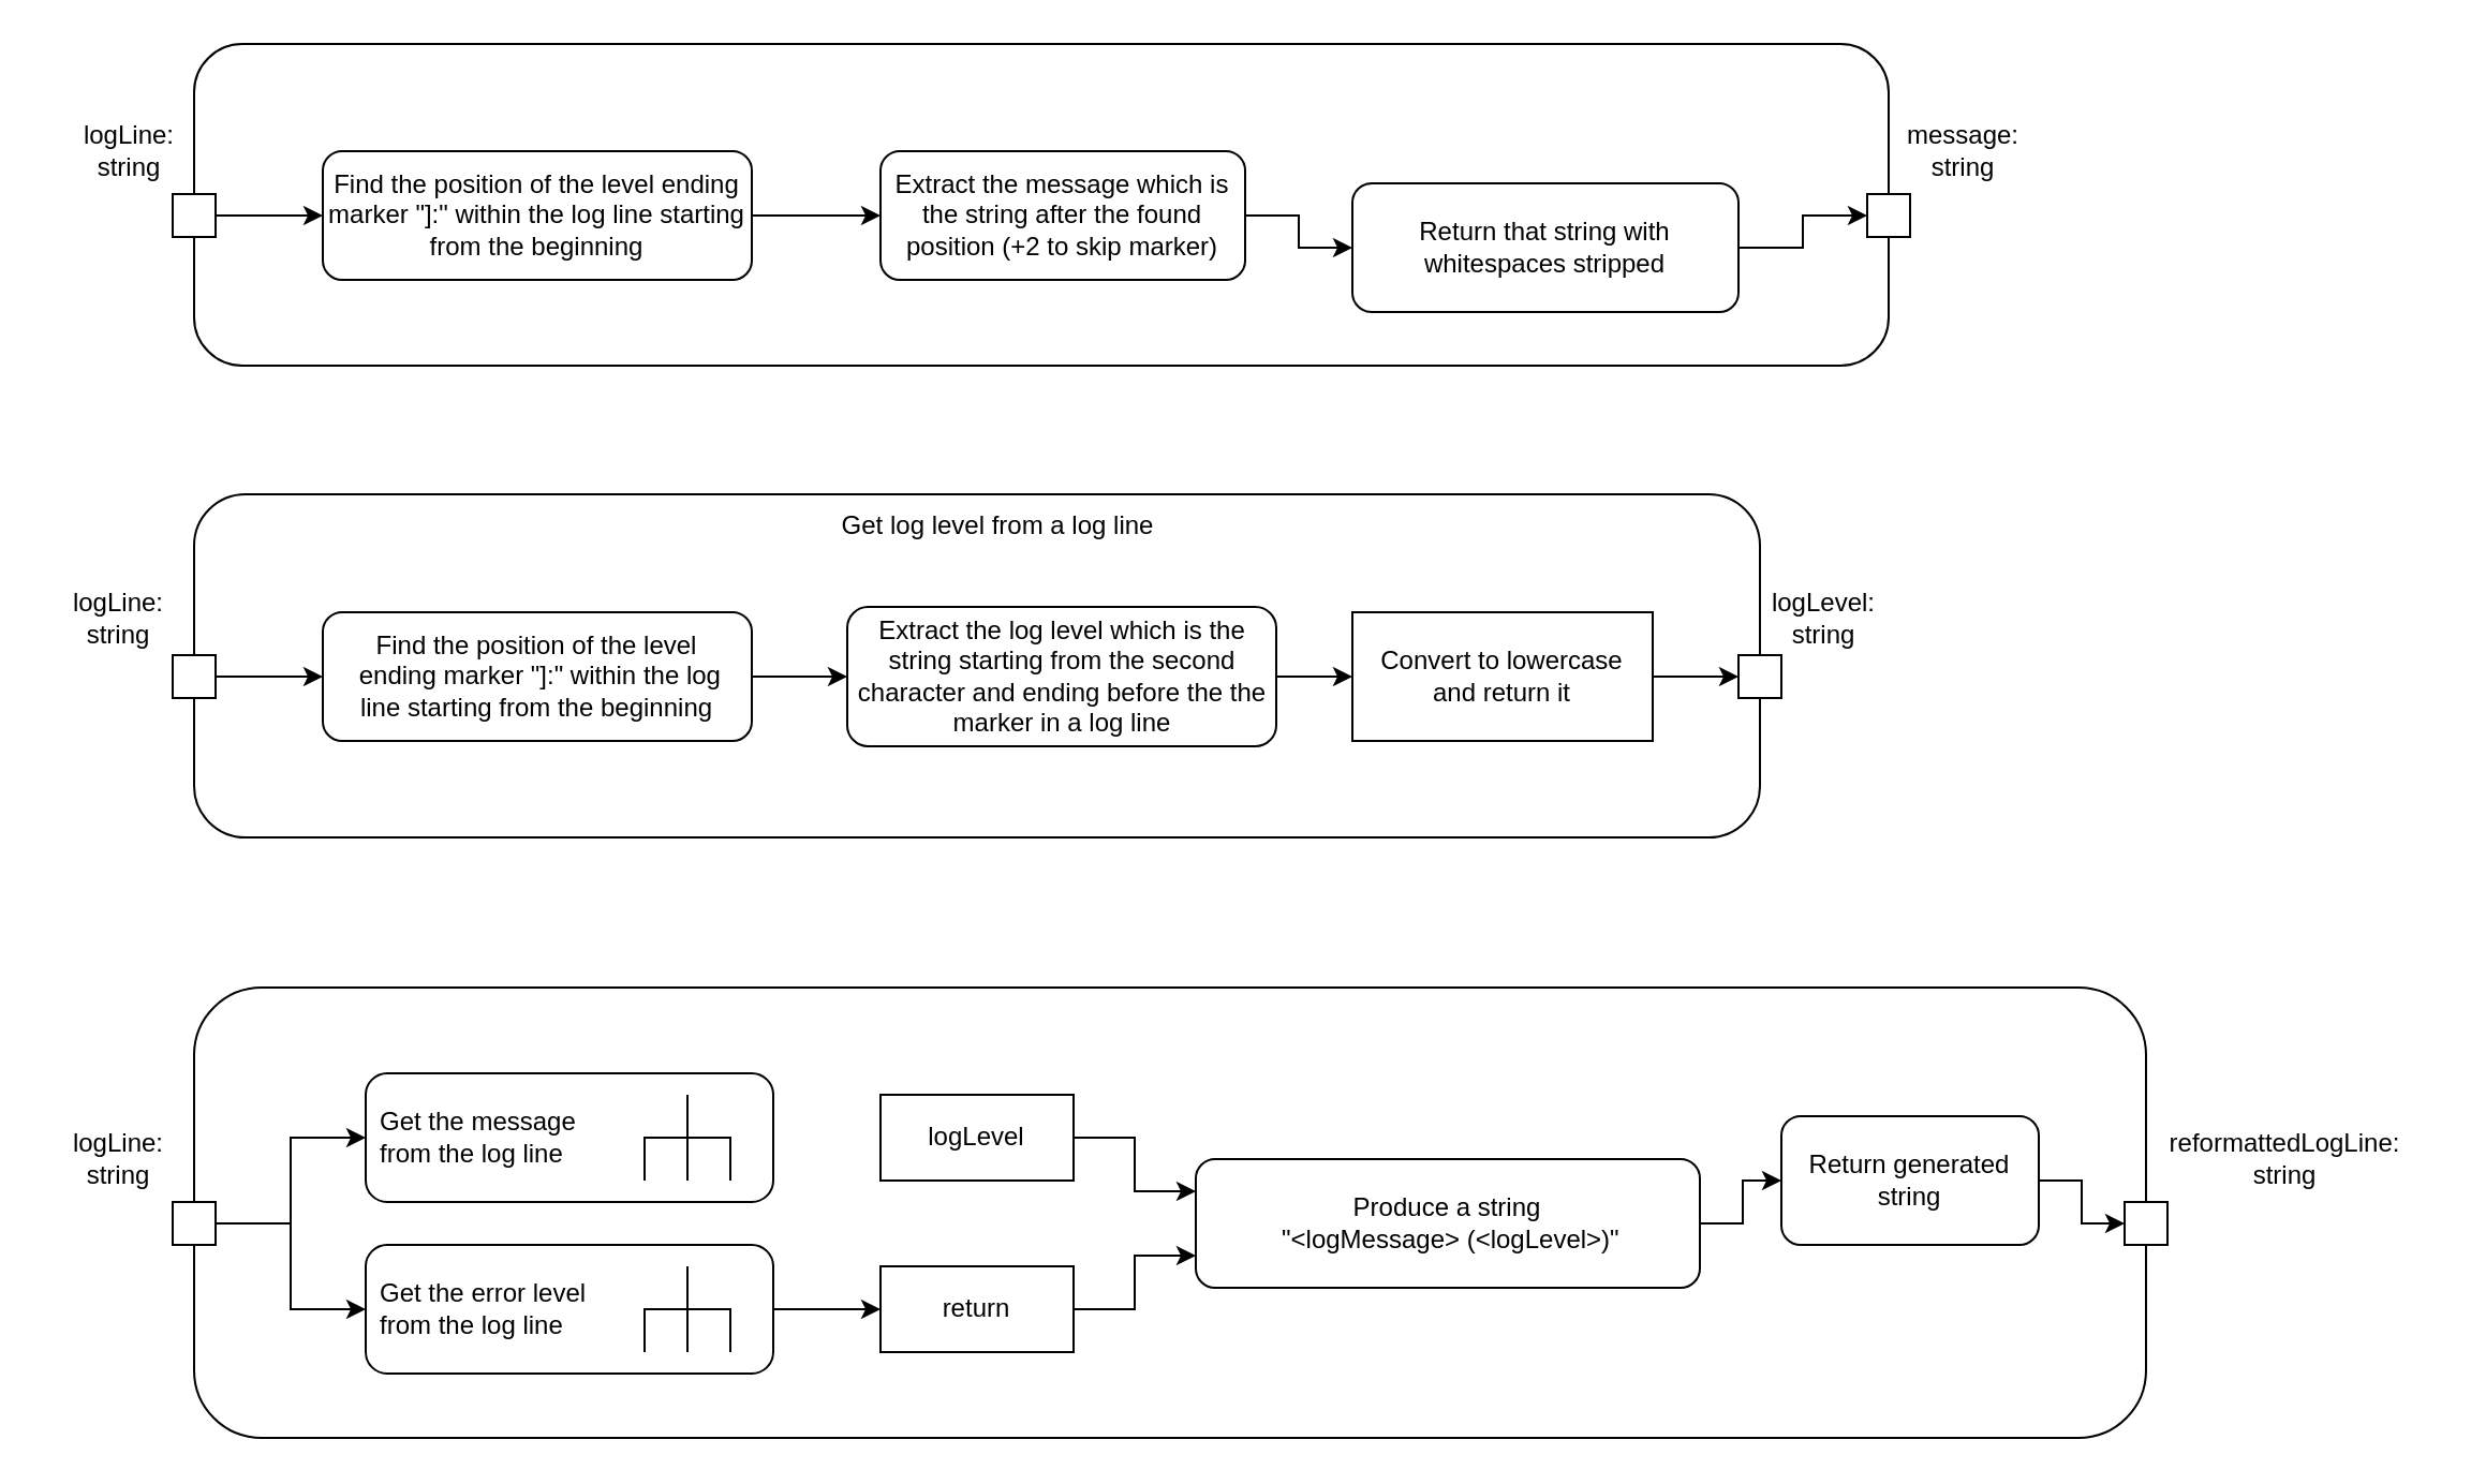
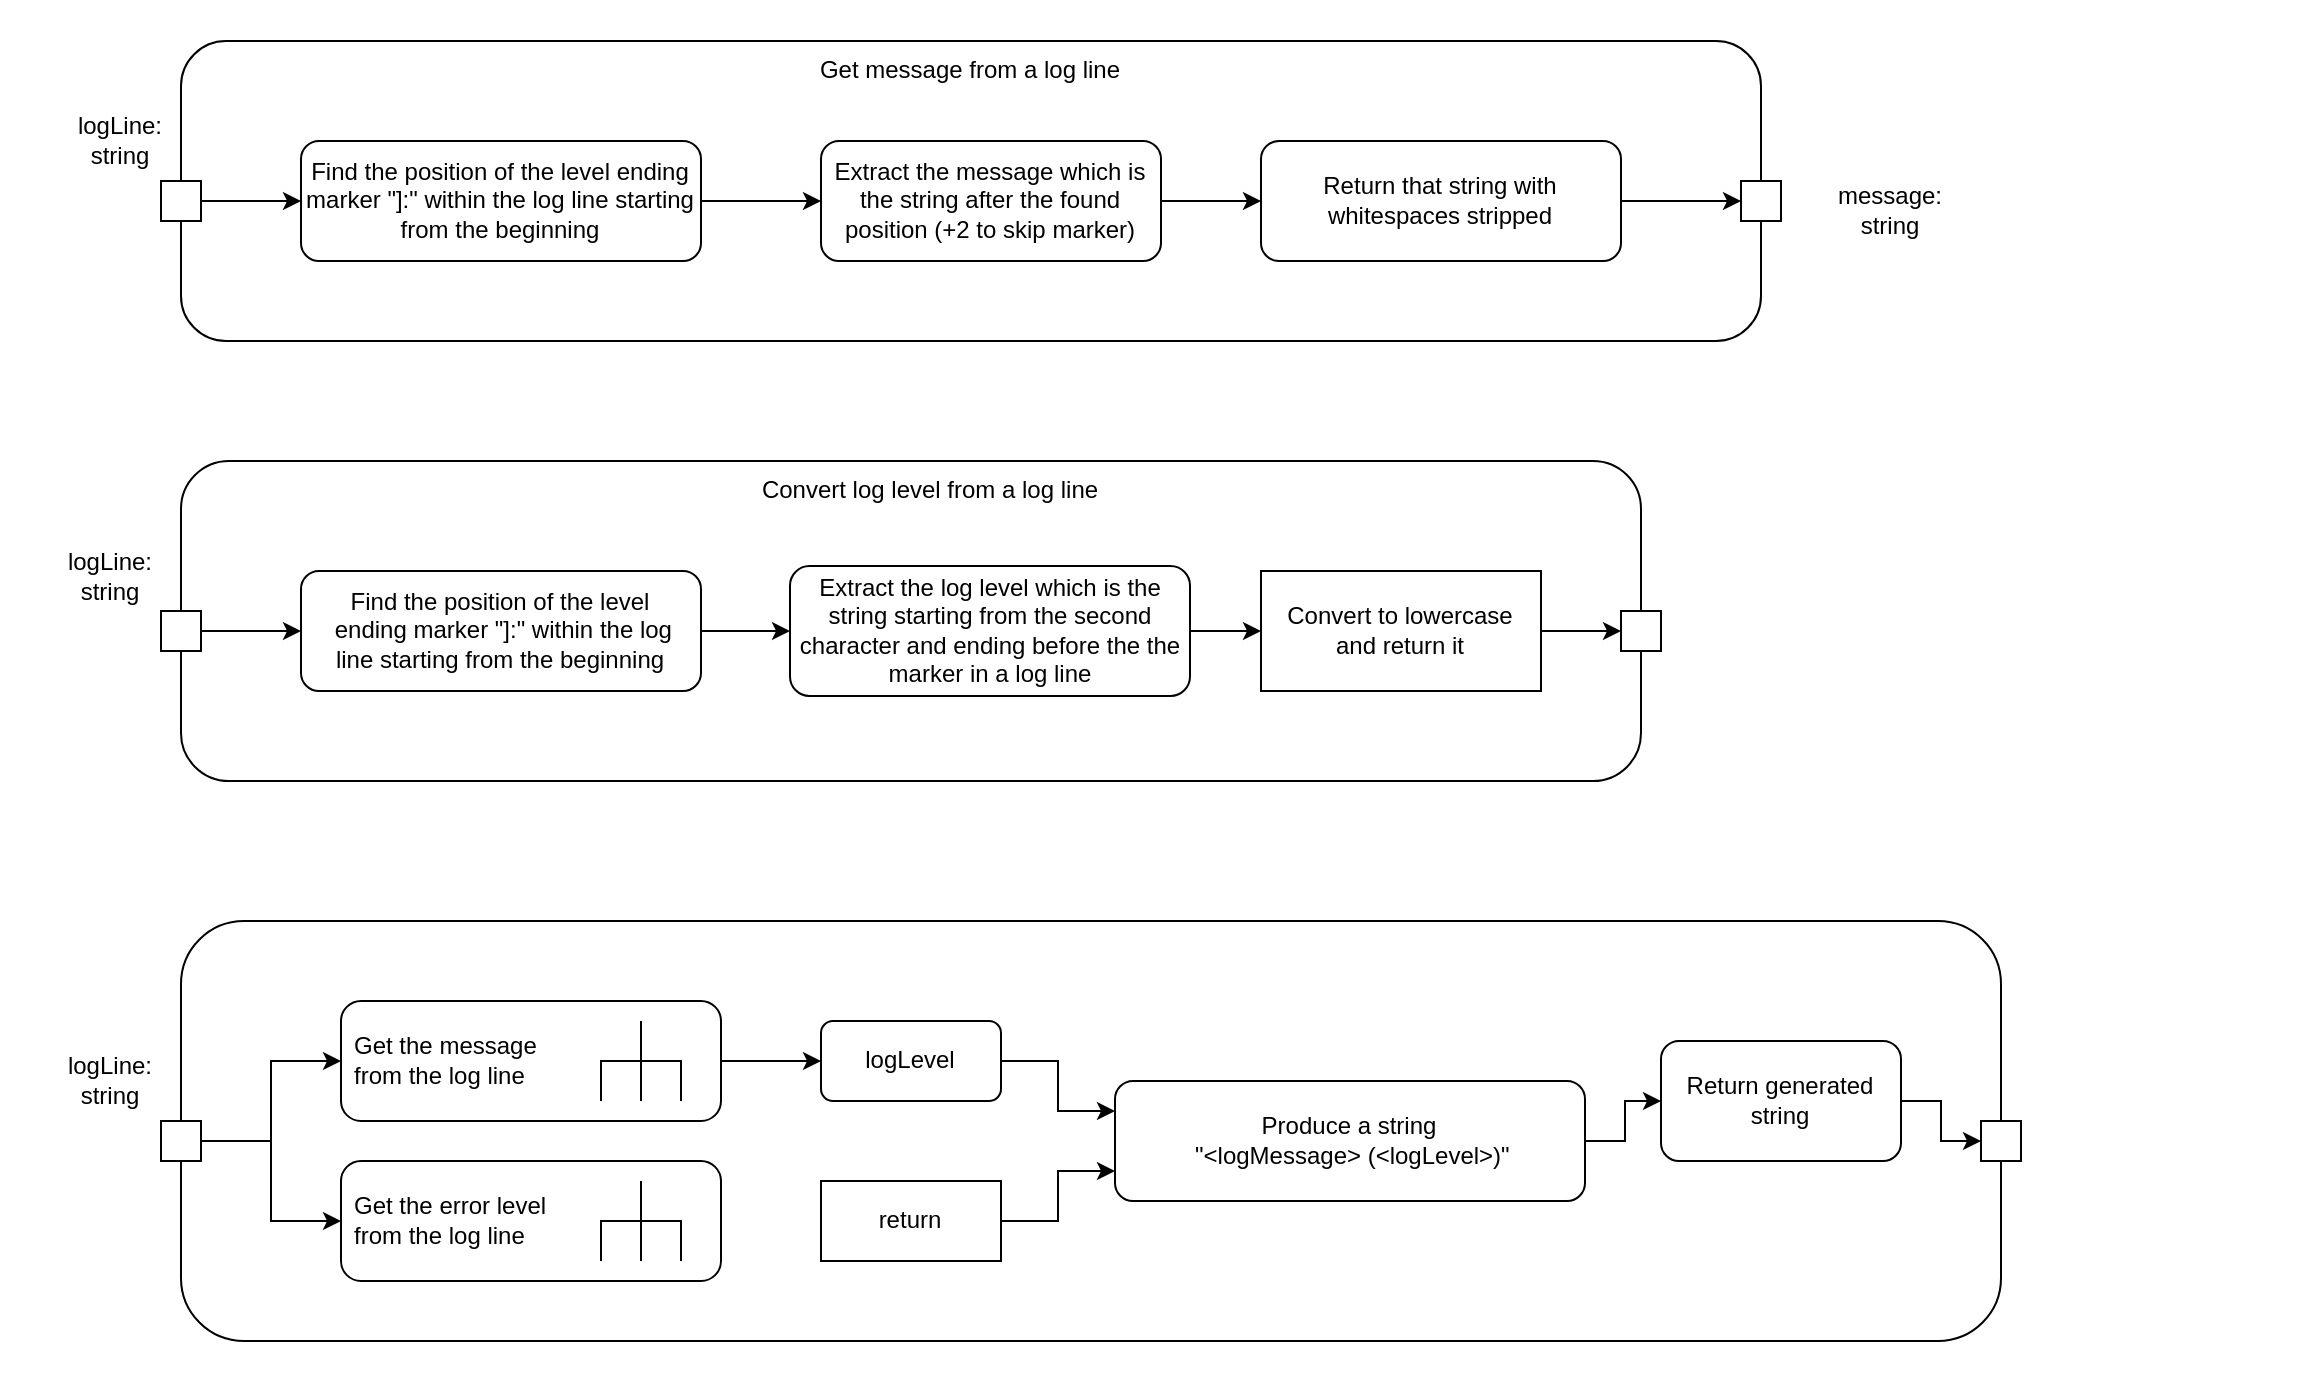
+ <mxCell id="6" value="Get message from a log line" style="text;html=1;strokeColor=none;fillColor=none;align=center;verticalAlign=middle;whiteSpace=wrap;rounded=0;" vertex="1" parent="1"><mxGeometry x="90" y="20" width="790" height="30" as="geometry" /></mxCell>
- <mxCell id="8" value="message: string" style="text;html=1;strokeColor=none;fillColor=none;align=center;verticalAlign=middle;whiteSpace=wrap;rounded=0;" vertex="1" parent="1"><mxGeometry x="880" y="50" width="70" height="40" as="geometry" /></mxCell>
+ <mxCell id="8" value="message: string" style="text;html=1;strokeColor=none;fillColor=none;align=center;verticalAlign=middle;whiteSpace=wrap;rounded=0;" vertex="1" parent="1"><mxGeometry x="910" y="85" width="70" height="40" as="geometry" /></mxCell>
- <mxCell id="14" value="Return that string with whitespaces stripped" style="rounded=1;whiteSpace=wrap;html=1;" vertex="1" parent="1"><mxGeometry x="630" y="85" width="180" height="60" as="geometry" /></mxCell>
+ <mxCell id="14" value="Return that string with whitespaces stripped" style="rounded=1;whiteSpace=wrap;html=1;" vertex="1" parent="1"><mxGeometry x="630" y="70" width="180" height="60" as="geometry" /></mxCell>
- <mxCell id="16" value="Get log level from a log line" style="text;html=1;strokeColor=none;fillColor=none;align=center;verticalAlign=middle;whiteSpace=wrap;rounded=0;" vertex="1" parent="1"><mxGeometry x="90" y="230" width="750" height="30" as="geometry" /></mxCell>
+ <mxCell id="16" value="Convert log level from a log line" style="text;html=1;strokeColor=none;fillColor=none;align=center;verticalAlign=middle;whiteSpace=wrap;rounded=0;" vertex="1" parent="1"><mxGeometry x="90" y="230" width="750" height="30" as="geometry" /></mxCell>
- <mxCell id="24" value="logLevel: string" style="text;html=1;strokeColor=none;fillColor=none;align=center;verticalAlign=middle;whiteSpace=wrap;rounded=0;" vertex="1" parent="1"><mxGeometry x="820" y="270" width="60" height="35" as="geometry" /></mxCell>
+ <mxCell id="29" style="edgeStyle=orthogonalEdgeStyle;rounded=0;orthogonalLoop=1;jettySize=auto;html=1;entryX=0;entryY=0.5;entryDx=0;entryDy=0;exitX=1;exitY=0.5;exitDx=0;exitDy=0;exitPerimeter=0;" edge="1" parent="1" source="45" target="42"><mxGeometry relative="1" as="geometry"><mxPoint x="370" y="530" as="sourcePoint" /><mxPoint x="367.5" y="565" as="targetPoint" /></mxGeometry></mxCell>
- <mxCell id="42" value="logLevel" style="rounded=0;whiteSpace=wrap;html=1;" vertex="1" parent="1"><mxGeometry x="410" y="510" width="90" height="40" as="geometry" /></mxCell>
+ <mxCell id="42" value="logLevel" style="whiteSpace=wrap;html=1;rounded=1;" vertex="1" parent="1"><mxGeometry x="410" y="510" width="90" height="40" as="geometry" /></mxCell>
- <mxCell id="40" value="reformattedLogLine: string" style="text;html=1;strokeColor=none;fillColor=none;align=center;verticalAlign=middle;whiteSpace=wrap;rounded=0;" vertex="1" parent="1"><mxGeometry x="1000" y="520" width="130" height="40" as="geometry" /></mxCell>
- <mxCell id="30" style="edgeStyle=orthogonalEdgeStyle;rounded=0;orthogonalLoop=1;jettySize=auto;html=1;exitX=1;exitY=0.5;exitDx=0;exitDy=0;entryX=0;entryY=0.5;entryDx=0;entryDy=0;exitPerimeter=0;" edge="1" parent="1" source="46" target="44"><mxGeometry relative="1" as="geometry"><mxPoint x="360" y="610" as="sourcePoint" /><mxPoint x="367.5" y="595" as="targetPoint" /></mxGeometry></mxCell>
